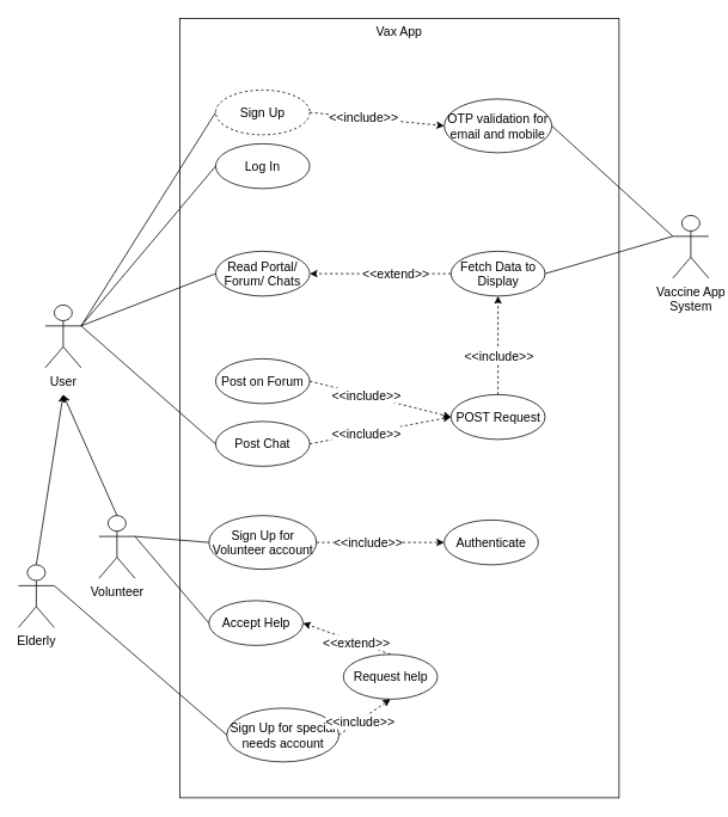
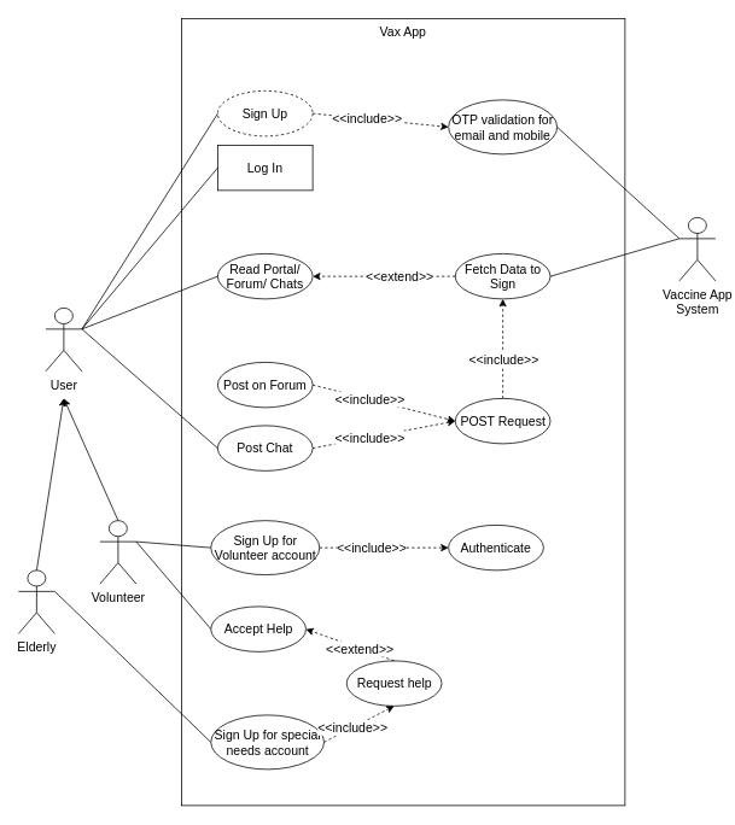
- <mxCell id="4" value="&lt;font style=&quot;font-size: 14px&quot;&gt;Log In&lt;/font&gt;" style="ellipse;whiteSpace=wrap;html=1;align=center;" vertex="1" parent="1"><mxGeometry x="240" y="160" width="105" height="50" as="geometry" /></mxCell>
+ <mxCell id="4" value="&lt;font style=&quot;font-size: 14px&quot;&gt;Log In&lt;/font&gt;" style="whiteSpace=wrap;html=1;align=center;rounded=0;" vertex="1" parent="1"><mxGeometry x="240" y="160" width="105" height="50" as="geometry" /></mxCell>
- <mxCell id="14" value="&lt;font style=&quot;font-size: 14px&quot;&gt;Fetch Data to Display&lt;/font&gt;" style="ellipse;whiteSpace=wrap;html=1;align=center;" vertex="1" parent="1"><mxGeometry x="502.5" y="280" width="105" height="50" as="geometry" /></mxCell>
+ <mxCell id="14" value="&lt;font style=&quot;font-size: 14px&quot;&gt;Fetch Data to Sign&lt;/font&gt;" style="ellipse;whiteSpace=wrap;html=1;align=center;" vertex="1" parent="1"><mxGeometry x="502.5" y="280" width="105" height="50" as="geometry" /></mxCell>
- <mxCell id="24" value="&lt;font style=&quot;font-size: 14px&quot;&gt;Sign Up for special needs account&lt;/font&gt;" style="ellipse;whiteSpace=wrap;html=1;align=center;" vertex="1" parent="1"><mxGeometry x="252.5" y="790" width="125" height="60" as="geometry" /></mxCell>
+ <mxCell id="24" value="&lt;font style=&quot;font-size: 14px&quot;&gt;Sign Up for special needs account&lt;/font&gt;" style="ellipse;whiteSpace=wrap;html=1;align=center;" vertex="1" parent="1"><mxGeometry x="232.5" y="790" width="125" height="60" as="geometry" /></mxCell>
